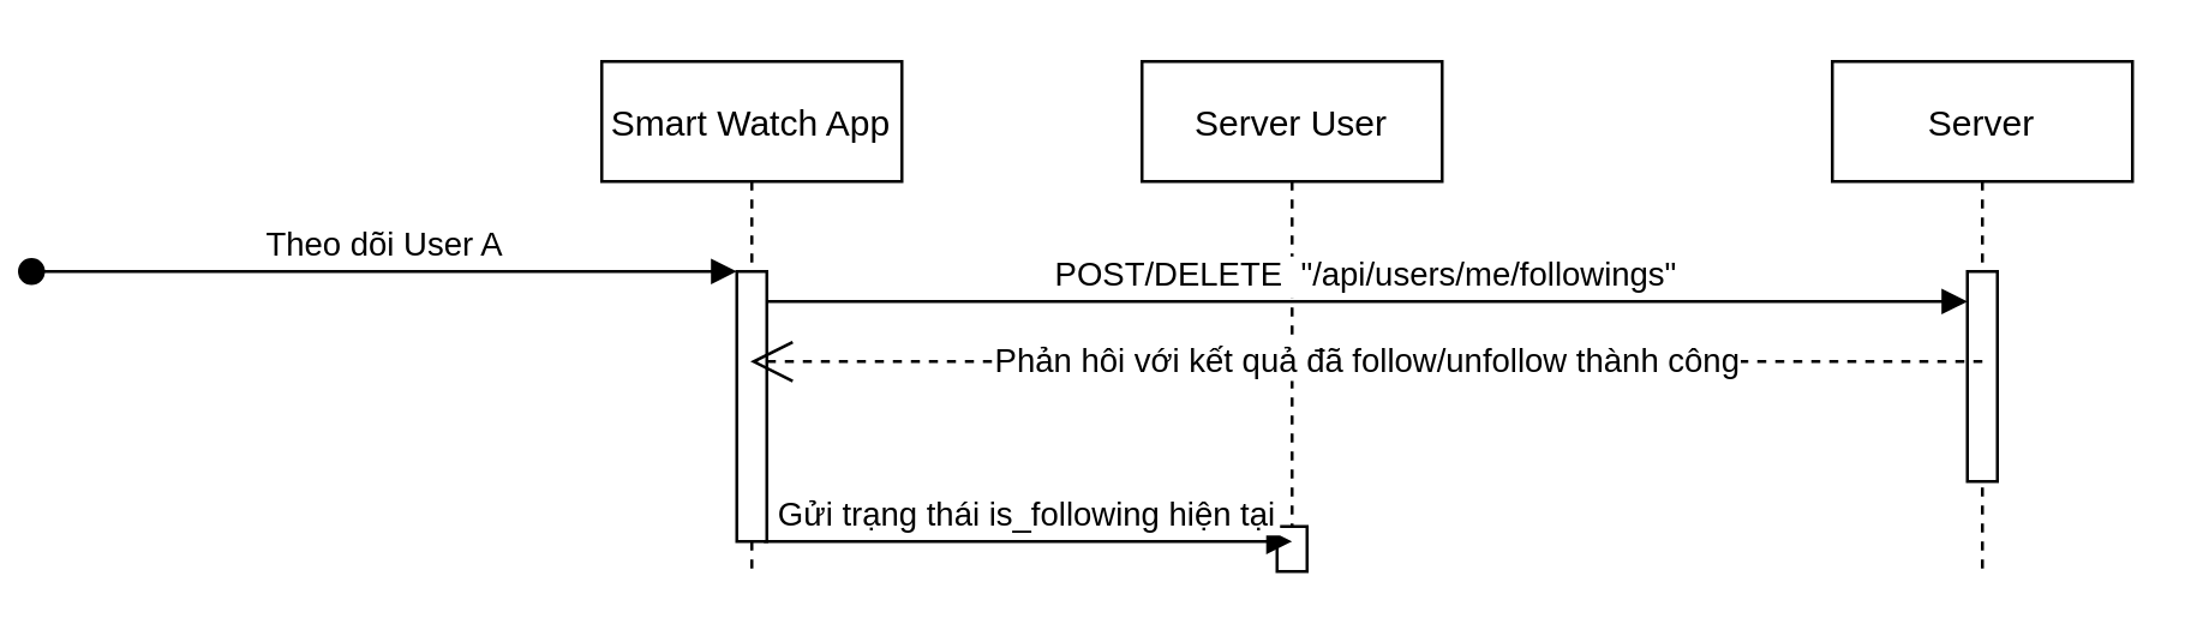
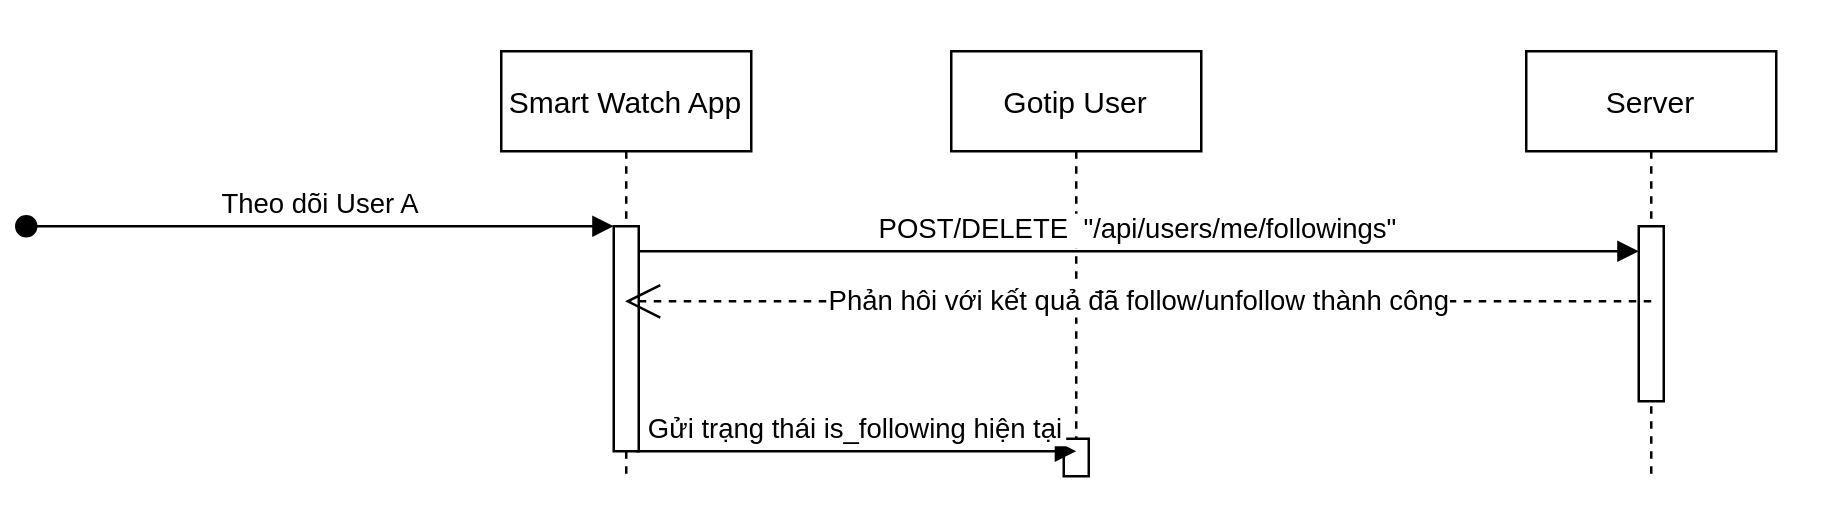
- <mxCell id="5" value="Server User" style="shape=umlLifeline;perimeter=lifelinePerimeter;container=1;collapsible=0;recursiveResize=0;rounded=0;shadow=0;strokeWidth=1;" vertex="1" parent="1"><mxGeometry x="200" y="20" width="100" height="170" as="geometry" /></mxCell>
+ <mxCell id="5" value="Gotip User" style="shape=umlLifeline;perimeter=lifelinePerimeter;container=1;collapsible=0;recursiveResize=0;rounded=0;shadow=0;strokeWidth=1;" vertex="1" parent="1"><mxGeometry x="200" y="20" width="100" height="170" as="geometry" /></mxCell>
